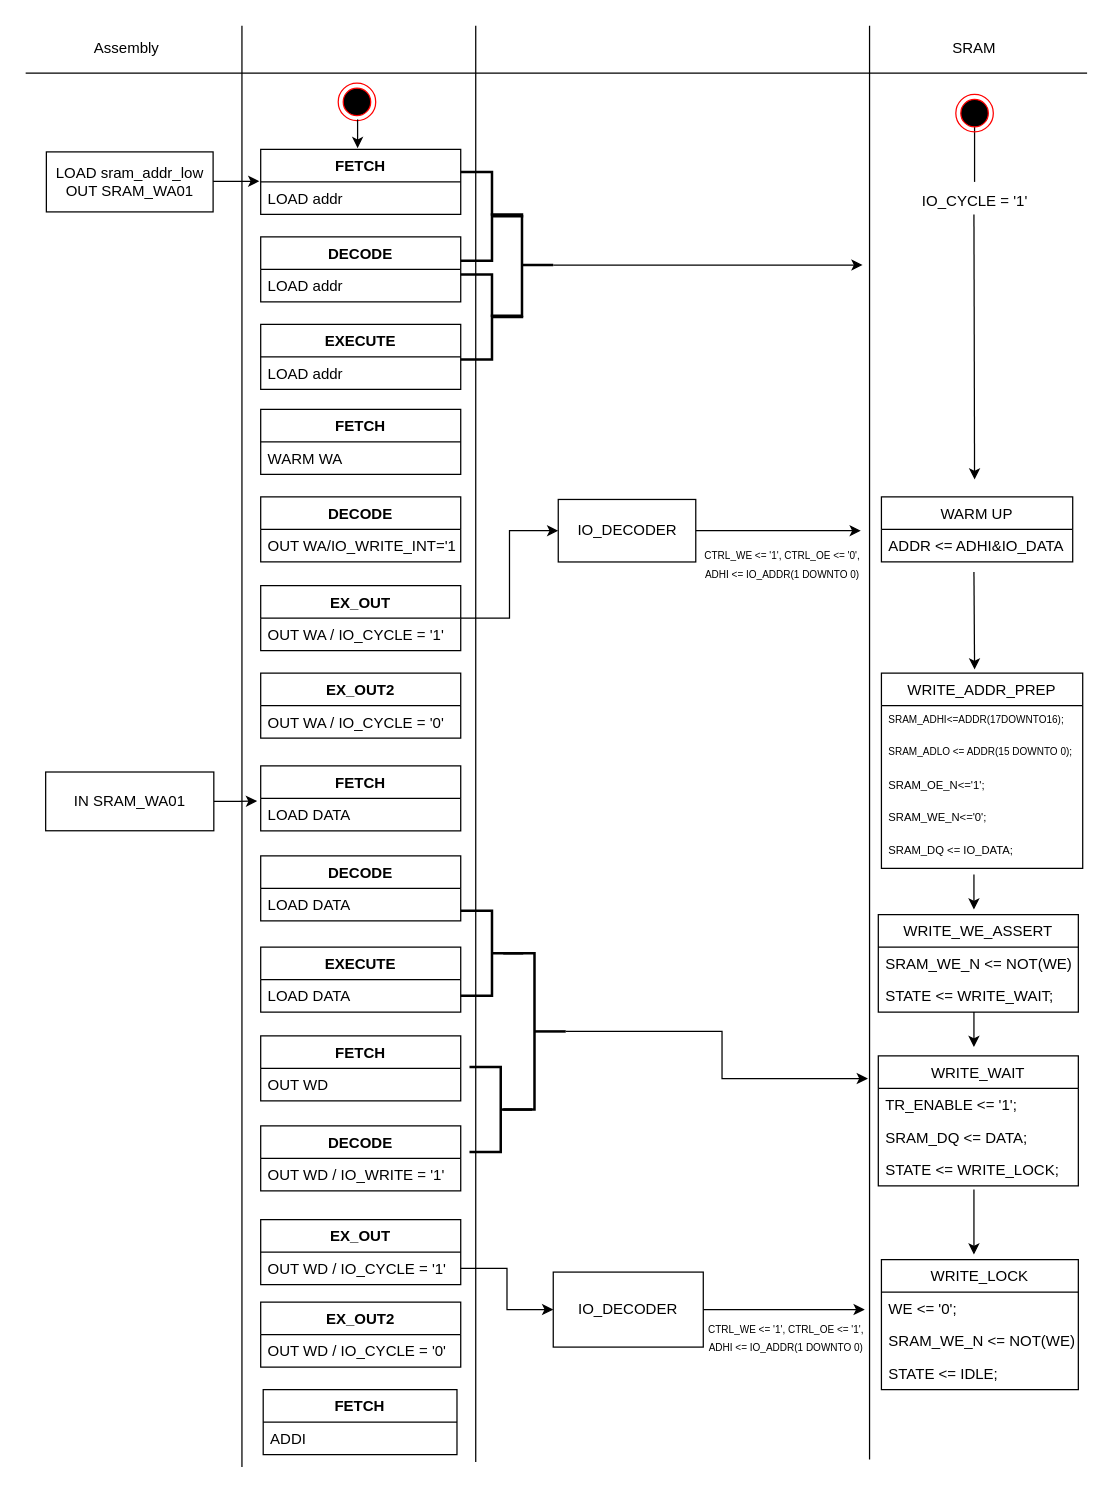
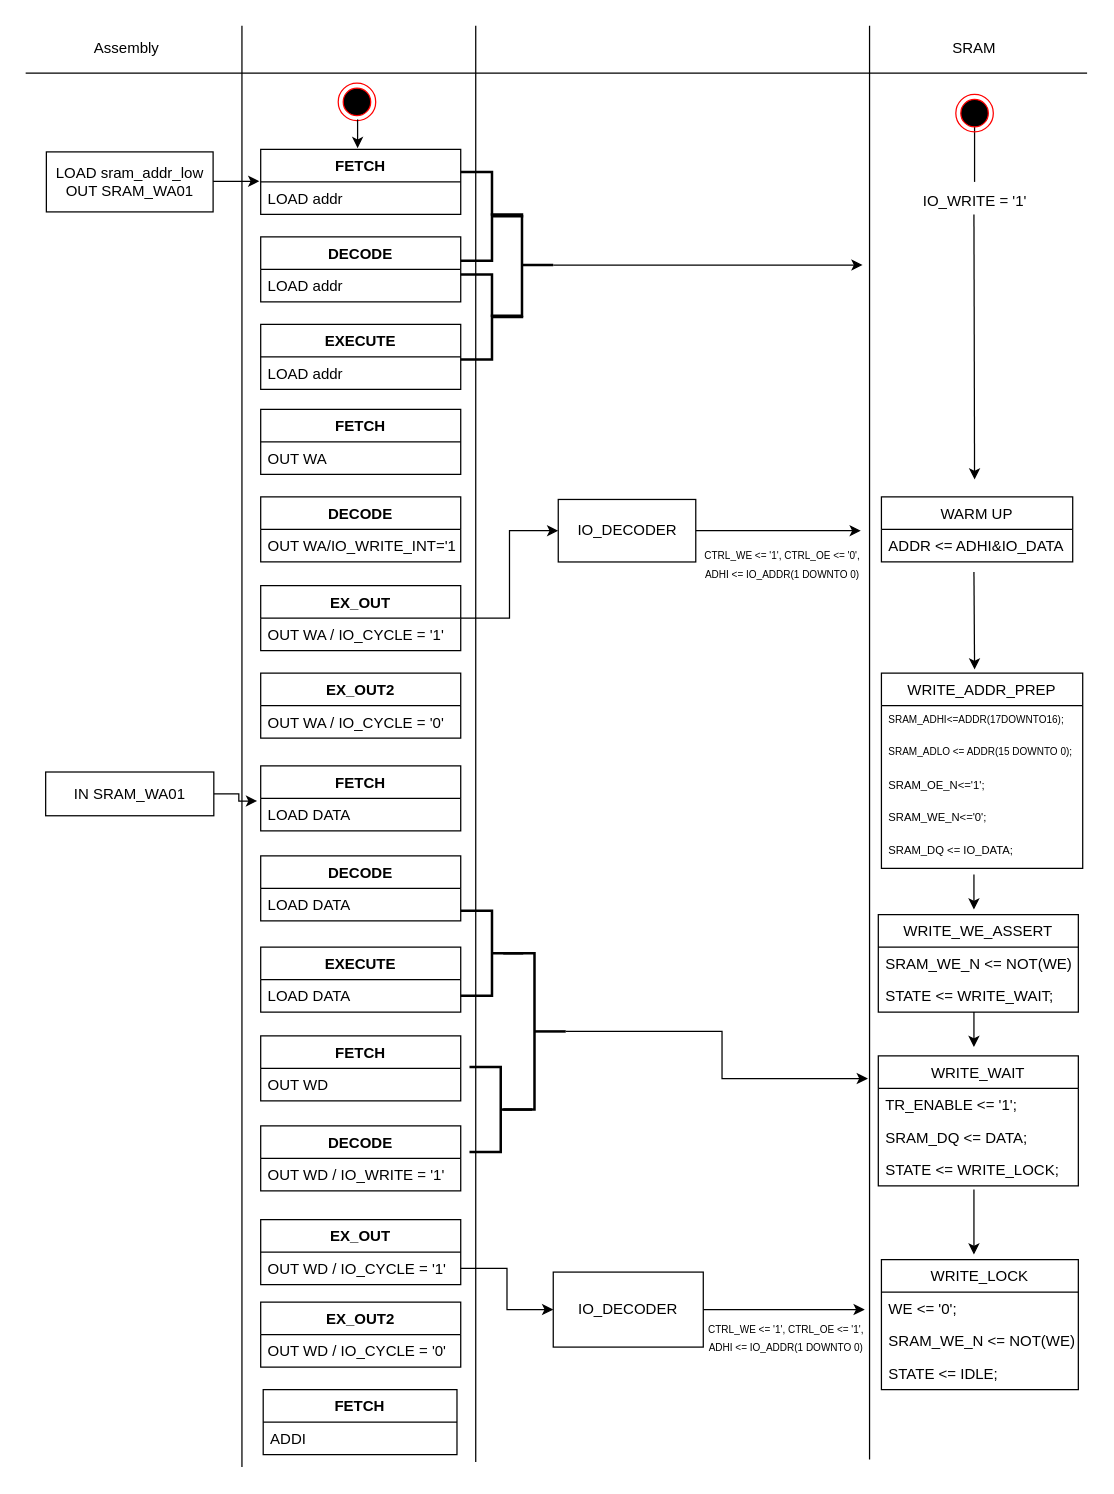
- <mxCell id="9" value="IO_CYCLE = '1'" style="text;html=1;strokeColor=none;fillColor=none;align=center;verticalAlign=middle;whiteSpace=wrap;rounded=0;" vertex="1" parent="1"><mxGeometry x="732.5" y="151" width="93" height="20" as="geometry" /></mxCell>
+ <mxCell id="9" value="IO_WRITE = '1'" style="text;html=1;strokeColor=none;fillColor=none;align=center;verticalAlign=middle;whiteSpace=wrap;rounded=0;" vertex="1" parent="1"><mxGeometry x="732.5" y="151" width="93" height="20" as="geometry" /></mxCell>
- <mxCell id="26" value="WARM WA" style="text;strokeColor=none;fillColor=none;align=left;verticalAlign=top;spacingLeft=4;spacingRight=4;overflow=hidden;rotatable=0;points=[[0,0.5],[1,0.5]];portConstraint=eastwest;" vertex="1" parent="25"><mxGeometry y="26" width="160" height="26" as="geometry" /></mxCell>
+ <mxCell id="26" value="OUT WA" style="text;strokeColor=none;fillColor=none;align=left;verticalAlign=top;spacingLeft=4;spacingRight=4;overflow=hidden;rotatable=0;points=[[0,0.5],[1,0.5]];portConstraint=eastwest;" vertex="1" parent="25"><mxGeometry y="26" width="160" height="26" as="geometry" /></mxCell>
- <mxCell id="84" value="IN SRAM_WA01" style="rounded=0;whiteSpace=wrap;html=1;fontSize=12;" vertex="1" parent="1"><mxGeometry x="36" y="617" width="134.5" height="47" as="geometry" /></mxCell>
+ <mxCell id="84" value="IN SRAM_WA01" style="rounded=0;whiteSpace=wrap;html=1;fontSize=12;" vertex="1" parent="1"><mxGeometry x="36" y="617" width="134.5" height="35" as="geometry" /></mxCell>
